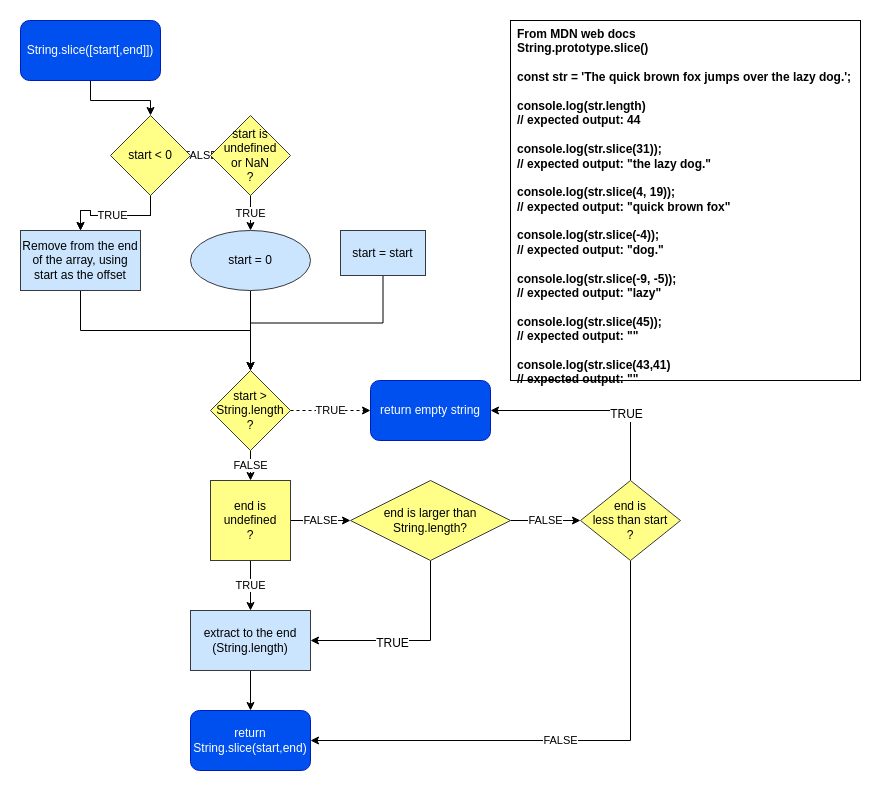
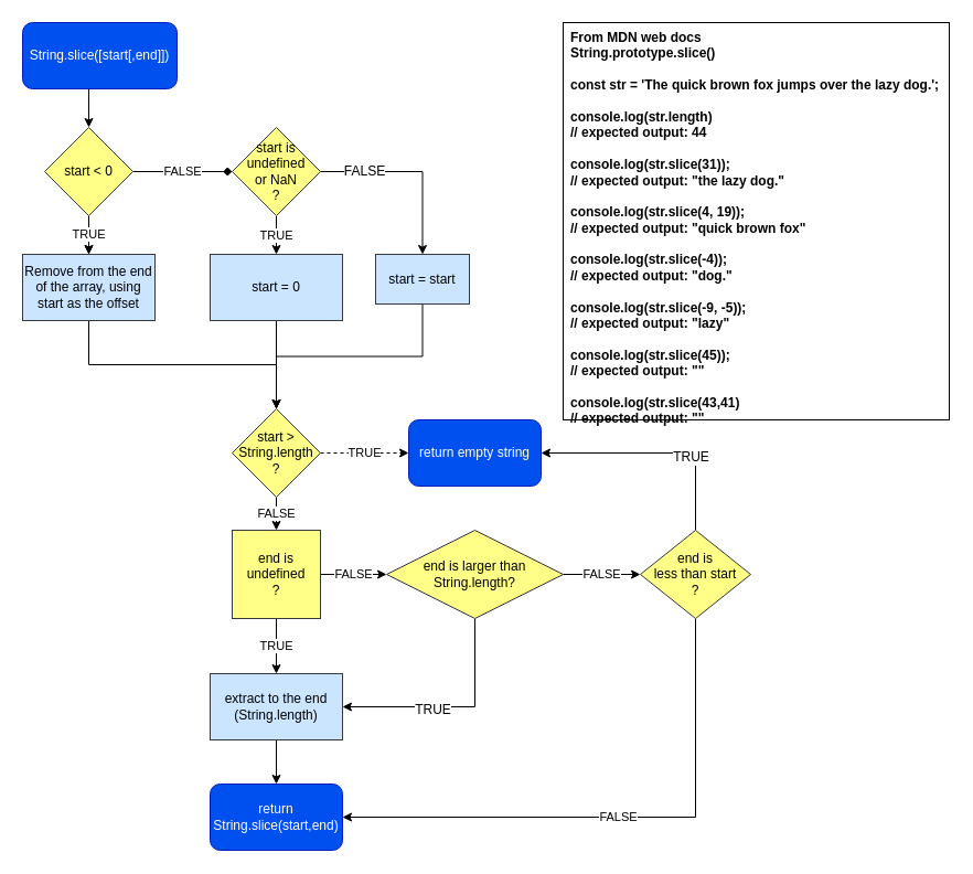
- <mxCell id="7" value="start &amp;lt; 0" style="rhombus;whiteSpace=wrap;html=1;fillColor=#ffff88;strokeColor=#36393d;" parent="1" vertex="1"><mxGeometry x="110" y="115" width="80" height="80" as="geometry" /></mxCell>
+ <mxCell id="7" value="start &amp;lt; 0" style="rhombus;whiteSpace=wrap;html=1;fillColor=#ffff88;strokeColor=#36393d;" parent="1" vertex="1"><mxGeometry x="40" y="115" width="80" height="80" as="geometry" /></mxCell>
+ <mxCell id="11" style="edgeStyle=orthogonalEdgeStyle;rounded=0;orthogonalLoop=1;jettySize=auto;html=1;exitX=1;exitY=0.5;exitDx=0;exitDy=0;" parent="1" source="13" target="20" edge="1"><mxGeometry relative="1" as="geometry" /></mxCell>
+ <mxCell id="12" value="FALSE" style="text;html=1;resizable=0;points=[];align=center;verticalAlign=middle;labelBackgroundColor=#ffffff;" vertex="1" connectable="0" parent="11"><mxGeometry x="-0.539" y="1" relative="1" as="geometry"><mxPoint as="offset" /></mxGeometry></mxCell>
- <mxCell id="15" value="start = 0" style="ellipse;whiteSpace=wrap;html=1;fillColor=#cce5ff;strokeColor=#36393d;" parent="1" vertex="1"><mxGeometry x="190" y="230" width="120" height="60" as="geometry" /></mxCell>
+ <mxCell id="15" value="start = 0" style="rounded=0;whiteSpace=wrap;html=1;fillColor=#cce5ff;strokeColor=#36393d;" parent="1" vertex="1"><mxGeometry x="190" y="230" width="120" height="60" as="geometry" /></mxCell>
